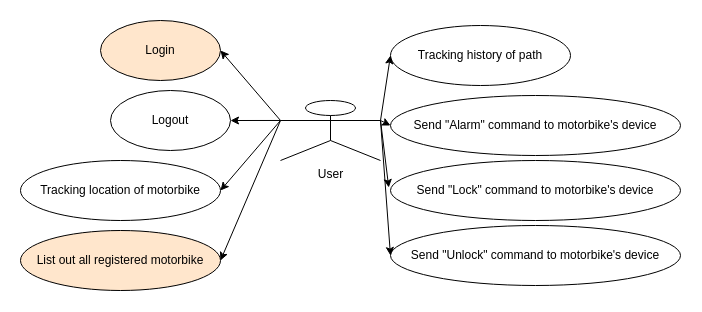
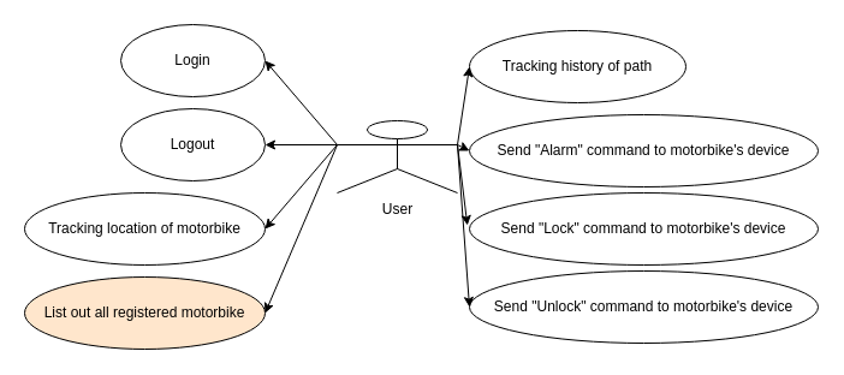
- <mxCell id="5" value="Login" style="ellipse;whiteSpace=wrap;html=1;fillColor=#ffe6cc;" vertex="1" parent="1"><mxGeometry x="100" y="20" width="120" height="60" as="geometry" /></mxCell>
+ <mxCell id="5" value="Login" style="ellipse;whiteSpace=wrap;html=1;" vertex="1" parent="1"><mxGeometry x="100" y="20" width="120" height="60" as="geometry" /></mxCell>
- <mxCell id="6" value="Logout" style="ellipse;whiteSpace=wrap;html=1;" vertex="1" parent="1"><mxGeometry x="110" y="90" width="120" height="60" as="geometry" /></mxCell>
+ <mxCell id="6" value="Logout" style="ellipse;whiteSpace=wrap;html=1;" vertex="1" parent="1"><mxGeometry x="100" y="90" width="120" height="60" as="geometry" /></mxCell>
